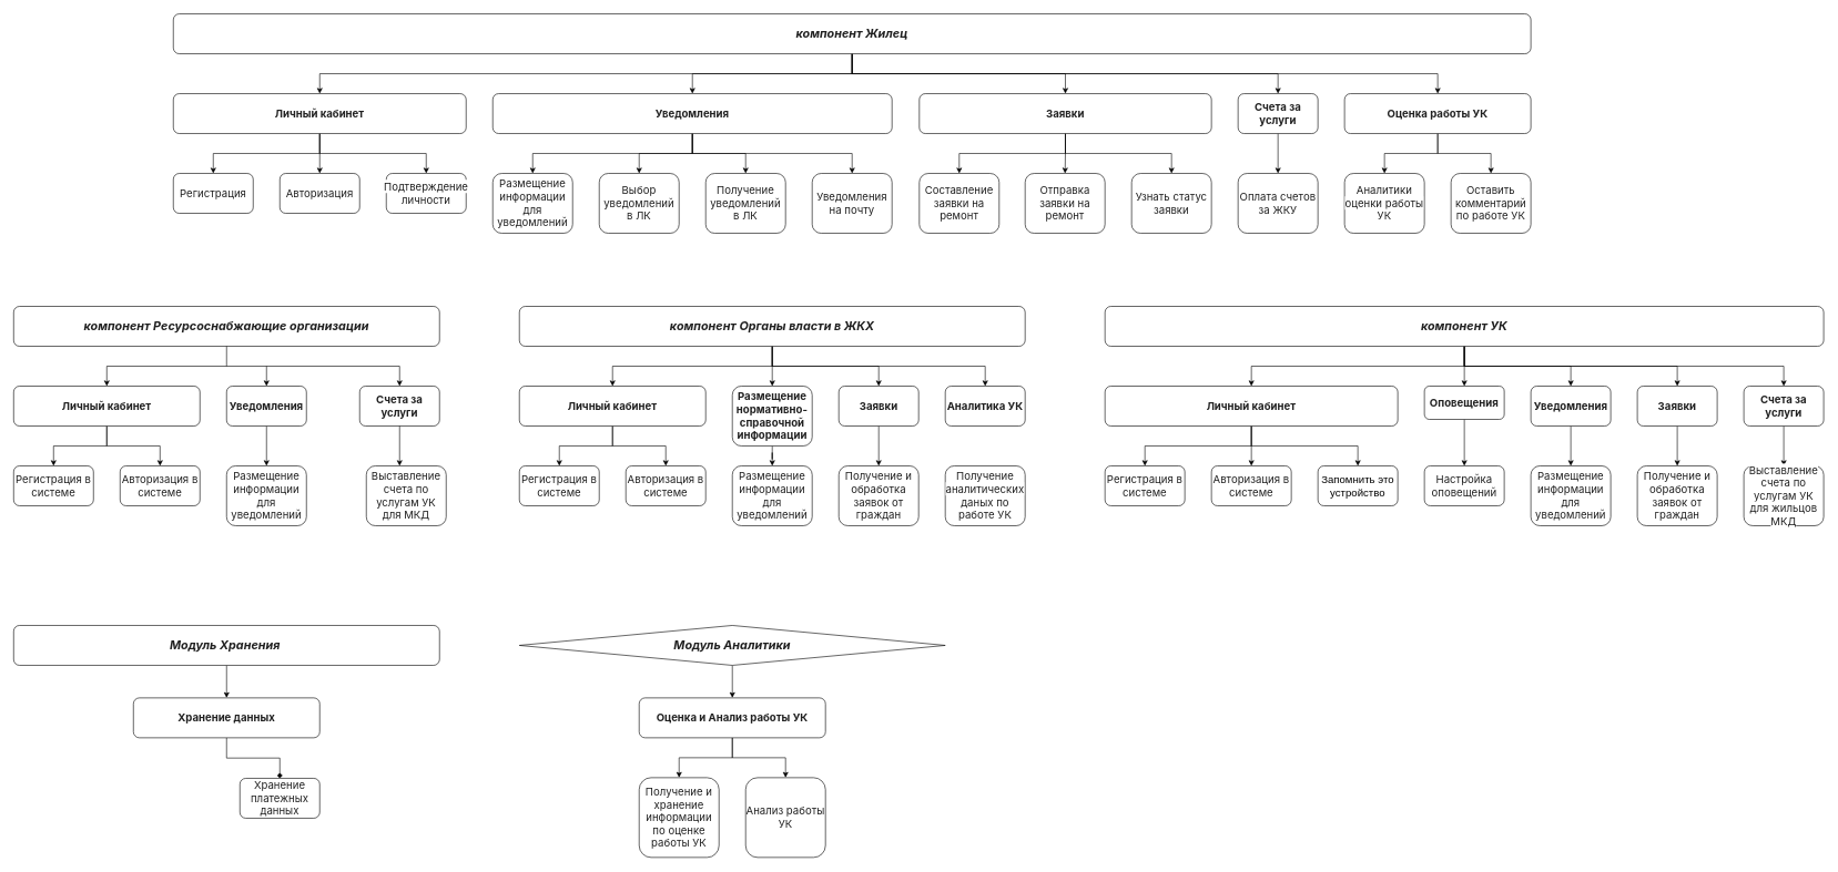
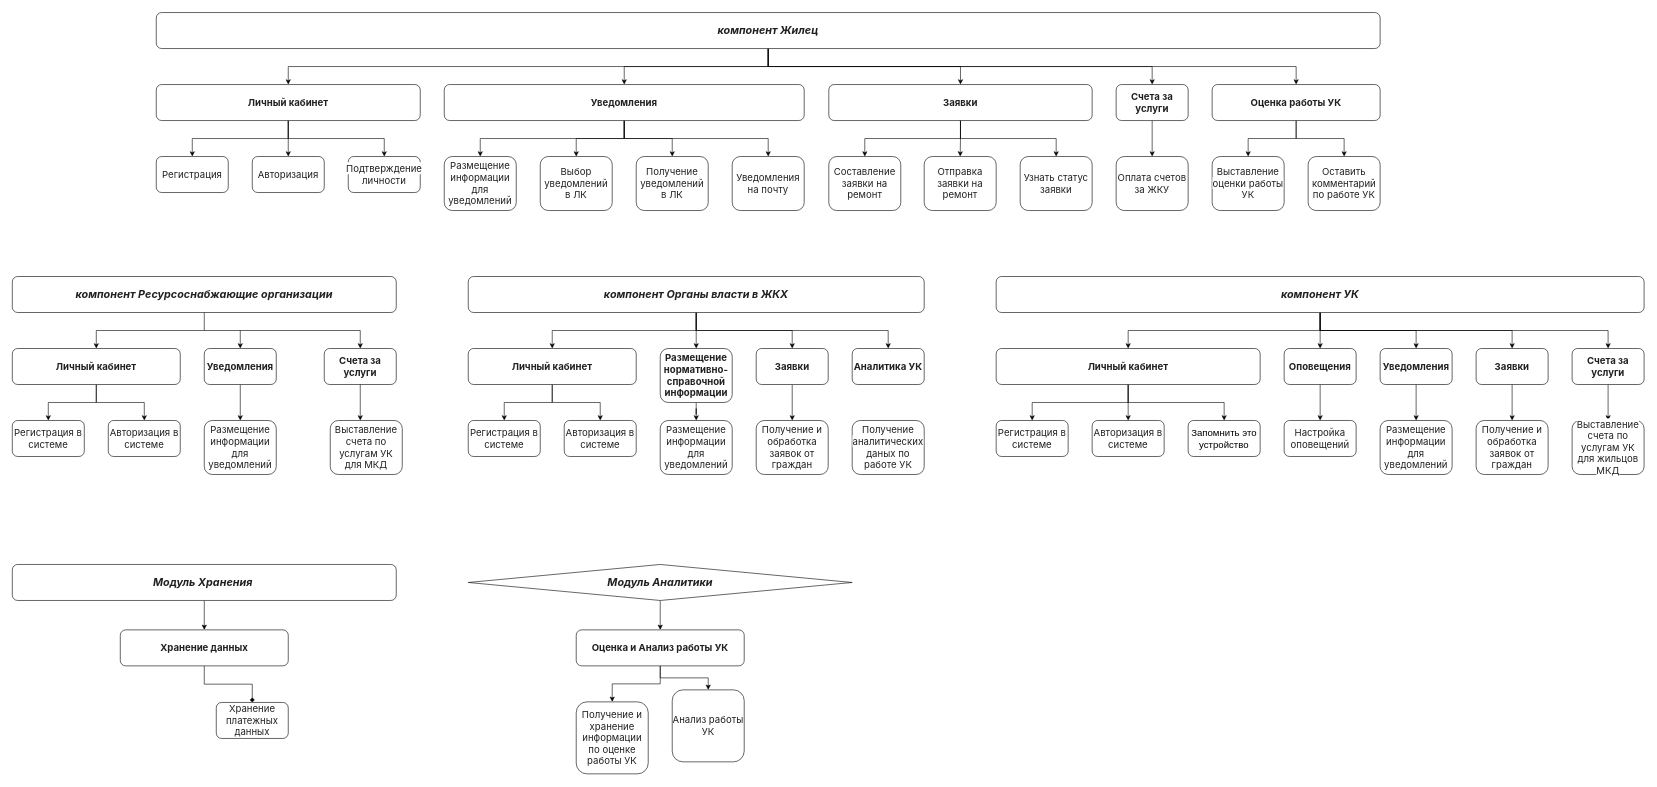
- <mxCell id="88" value="&lt;span style=&quot;color: rgb(33, 33, 33); font-family: -apple-system, &amp;quot;Segoe UI&amp;quot;, system-ui, Roboto, &amp;quot;Helvetica Neue&amp;quot;, Arial, &amp;quot;Noto Sans&amp;quot;, &amp;quot;Liberation Sans&amp;quot;, sans-serif, &amp;quot;Apple Color Emoji&amp;quot;, &amp;quot;Segoe UI Emoji&amp;quot;, &amp;quot;Noto Color Emoji&amp;quot;, &amp;quot;Twemoji Mozilla&amp;quot;; font-size: 16px; text-align: left; caret-color: rgb(8, 8, 8); background-color: rgb(255, 255, 255);&quot;&gt;Аналитики оценки работы УК&lt;/span&gt;" style="rounded=1;whiteSpace=wrap;html=1;" parent="1" vertex="1"><mxGeometry x="2020" y="260" width="120" height="90" as="geometry" /></mxCell>
+ <mxCell id="88" value="&lt;span style=&quot;color: rgb(33, 33, 33); font-family: -apple-system, &amp;quot;Segoe UI&amp;quot;, system-ui, Roboto, &amp;quot;Helvetica Neue&amp;quot;, Arial, &amp;quot;Noto Sans&amp;quot;, &amp;quot;Liberation Sans&amp;quot;, sans-serif, &amp;quot;Apple Color Emoji&amp;quot;, &amp;quot;Segoe UI Emoji&amp;quot;, &amp;quot;Noto Color Emoji&amp;quot;, &amp;quot;Twemoji Mozilla&amp;quot;; font-size: 16px; text-align: left; caret-color: rgb(8, 8, 8); background-color: rgb(255, 255, 255);&quot;&gt;Выставление оценки работы УК&lt;/span&gt;" style="rounded=1;whiteSpace=wrap;html=1;" parent="1" vertex="1"><mxGeometry x="2020" y="260" width="120" height="90" as="geometry" /></mxCell>
- <mxCell id="16" value="&lt;span style=&quot;color: rgb(33, 33, 33); font-family: -apple-system, &amp;quot;Segoe UI&amp;quot;, system-ui, Roboto, &amp;quot;Helvetica Neue&amp;quot;, Arial, &amp;quot;Noto Sans&amp;quot;, &amp;quot;Liberation Sans&amp;quot;, sans-serif, &amp;quot;Apple Color Emoji&amp;quot;, &amp;quot;Segoe UI Emoji&amp;quot;, &amp;quot;Noto Color Emoji&amp;quot;, &amp;quot;Twemoji Mozilla&amp;quot;; font-size: 16px; text-align: left; caret-color: rgb(8, 8, 8); background-color: rgb(255, 255, 255);&quot;&gt;&lt;b&gt;Оповещения&lt;/b&gt;&lt;/span&gt;" style="rounded=1;whiteSpace=wrap;html=1;" parent="1" vertex="1"><mxGeometry x="2140" y="580" width="120" height="50" as="geometry" /></mxCell>
+ <mxCell id="16" value="&lt;span style=&quot;color: rgb(33, 33, 33); font-family: -apple-system, &amp;quot;Segoe UI&amp;quot;, system-ui, Roboto, &amp;quot;Helvetica Neue&amp;quot;, Arial, &amp;quot;Noto Sans&amp;quot;, &amp;quot;Liberation Sans&amp;quot;, sans-serif, &amp;quot;Apple Color Emoji&amp;quot;, &amp;quot;Segoe UI Emoji&amp;quot;, &amp;quot;Noto Color Emoji&amp;quot;, &amp;quot;Twemoji Mozilla&amp;quot;; font-size: 16px; text-align: left; caret-color: rgb(8, 8, 8); background-color: rgb(255, 255, 255);&quot;&gt;&lt;b&gt;Оповещения&lt;/b&gt;&lt;/span&gt;" style="rounded=1;whiteSpace=wrap;html=1;" parent="1" vertex="1"><mxGeometry x="2140" y="580" width="120" height="60" as="geometry" /></mxCell>
- <mxCell id="110" value="&lt;div style=&quot;&quot;&gt;&lt;font face=&quot;-apple-system, Segoe UI, system-ui, Roboto, Helvetica Neue, Arial, Noto Sans, Liberation Sans, sans-serif, Apple Color Emoji, Segoe UI Emoji, Noto Color Emoji, Twemoji Mozilla&quot; color=&quot;#212121&quot;&gt;&lt;span style=&quot;font-size: 16px; caret-color: rgb(8, 8, 8);&quot;&gt;Анализ работы УК&lt;/span&gt;&lt;/font&gt;&lt;br&gt;&lt;/div&gt;" style="rounded=1;whiteSpace=wrap;html=1;align=center;" vertex="1" parent="1"><mxGeometry x="1120" y="1169" width="120" height="120" as="geometry" /></mxCell>
+ <mxCell id="110" value="&lt;div style=&quot;&quot;&gt;&lt;font face=&quot;-apple-system, Segoe UI, system-ui, Roboto, Helvetica Neue, Arial, Noto Sans, Liberation Sans, sans-serif, Apple Color Emoji, Segoe UI Emoji, Noto Color Emoji, Twemoji Mozilla&quot; color=&quot;#212121&quot;&gt;&lt;span style=&quot;font-size: 16px; caret-color: rgb(8, 8, 8);&quot;&gt;Анализ работы УК&lt;/span&gt;&lt;/font&gt;&lt;br&gt;&lt;/div&gt;" style="rounded=1;whiteSpace=wrap;html=1;align=center;" vertex="1" parent="1"><mxGeometry x="1120" y="1149" width="120" height="120" as="geometry" /></mxCell>
